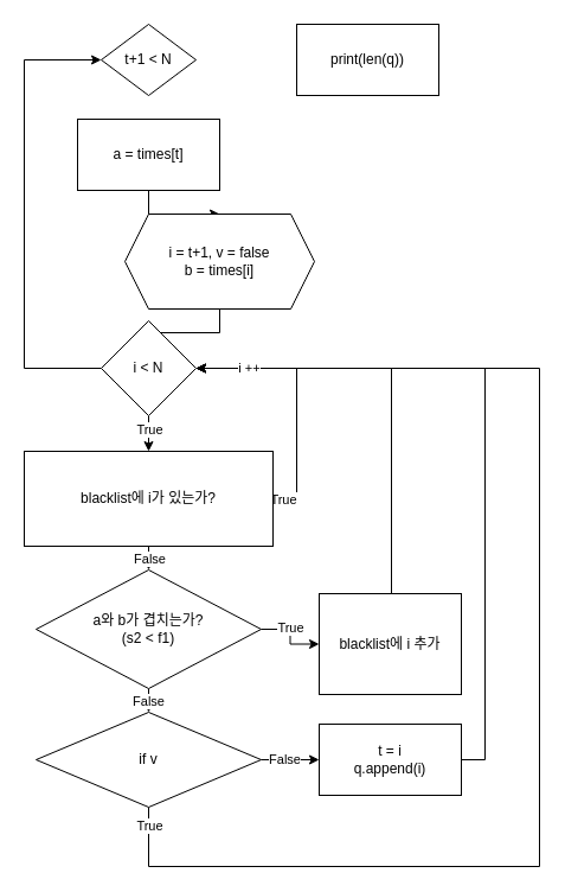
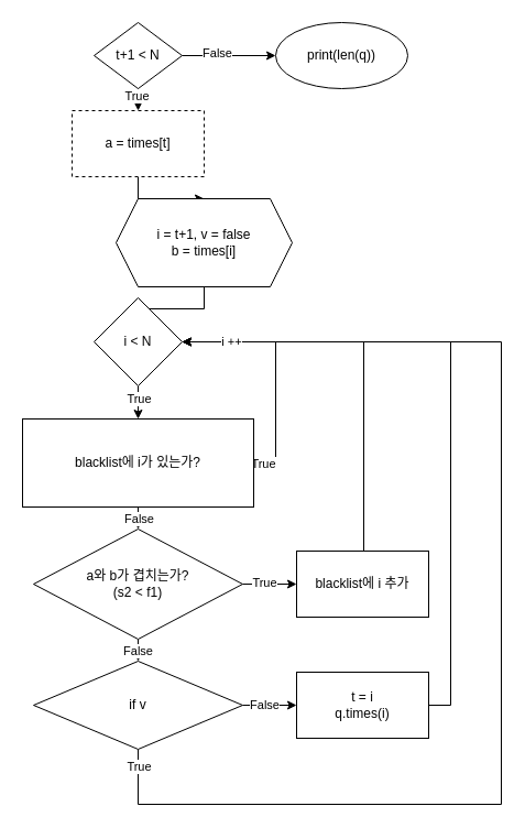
+ <mxCell id="27" style="edgeStyle=orthogonalEdgeStyle;rounded=0;orthogonalLoop=1;jettySize=auto;html=1;exitX=1;exitY=0.5;exitDx=0;exitDy=0;entryX=0;entryY=0.5;entryDx=0;entryDy=0;" edge="1" parent="1" source="29" target="36"><mxGeometry relative="1" as="geometry" /></mxCell>
+ <mxCell id="28" value="False" style="edgeLabel;html=1;align=center;verticalAlign=middle;resizable=0;points=[];" vertex="1" connectable="0" parent="27"><mxGeometry x="-0.277" y="3" relative="1" as="geometry"><mxPoint as="offset" /></mxGeometry></mxCell>
- <mxCell id="36" value="print(len(q))" style="rounded=0;whiteSpace=wrap;html=1;" vertex="1" parent="1"><mxGeometry x="250" y="20" width="120" height="60" as="geometry" /></mxCell>
+ <mxCell id="36" value="print(len(q))" style="ellipse;whiteSpace=wrap;html=1;" vertex="1" parent="1"><mxGeometry x="250" y="20" width="120" height="60" as="geometry" /></mxCell>
+ <mxCell id="25" style="edgeStyle=orthogonalEdgeStyle;rounded=0;orthogonalLoop=1;jettySize=auto;html=1;exitX=0.5;exitY=1;exitDx=0;exitDy=0;entryX=0.5;entryY=0;entryDx=0;entryDy=0;" edge="1" parent="1" source="29" target="9"><mxGeometry relative="1" as="geometry" /></mxCell>
+ <mxCell id="26" value="True" style="edgeLabel;html=1;align=center;verticalAlign=middle;resizable=0;points=[];" vertex="1" connectable="0" parent="25"><mxGeometry x="-0.429" y="-2" relative="1" as="geometry"><mxPoint as="offset" /></mxGeometry></mxCell>
- <mxCell id="9" value="a = times[t]" style="rounded=0;whiteSpace=wrap;html=1;" vertex="1" parent="1"><mxGeometry x="65" y="100" width="120" height="60" as="geometry" /></mxCell>
+ <mxCell id="9" value="a = times[t]" style="rounded=0;whiteSpace=wrap;html=1;dashed=1;" vertex="1" parent="1"><mxGeometry x="65" y="100" width="120" height="60" as="geometry" /></mxCell>
- <mxCell id="23" style="edgeStyle=orthogonalEdgeStyle;rounded=0;orthogonalLoop=1;jettySize=auto;html=1;exitX=0;exitY=0.5;exitDx=0;exitDy=0;entryX=0;entryY=0.5;entryDx=0;entryDy=0;" edge="1" parent="1" source="24" target="29"><mxGeometry relative="1" as="geometry"><mxPoint x="20" y="80" as="targetPoint" /><Array as="points"><mxPoint x="20" y="310" /><mxPoint x="20" y="50" /></Array></mxGeometry></mxCell>
- <mxCell id="13" value="blacklist에 i 추가" style="rounded=0;whiteSpace=wrap;html=1;" vertex="1" parent="1"><mxGeometry x="269" y="500" width="120" height="85" as="geometry" /></mxCell>
+ <mxCell id="13" value="blacklist에 i 추가" style="rounded=0;whiteSpace=wrap;html=1;" vertex="1" parent="1"><mxGeometry x="269" y="500" width="120" height="60" as="geometry" /></mxCell>
- <mxCell id="20" value="t = i&lt;br&gt;q.append(i)" style="rounded=0;whiteSpace=wrap;html=1;" vertex="1" parent="1"><mxGeometry x="269" y="610" width="120" height="60" as="geometry" /></mxCell>
+ <mxCell id="20" value="t = i&lt;br&gt;q.times(i)" style="rounded=0;whiteSpace=wrap;html=1;" vertex="1" parent="1"><mxGeometry x="269" y="610" width="120" height="60" as="geometry" /></mxCell>
